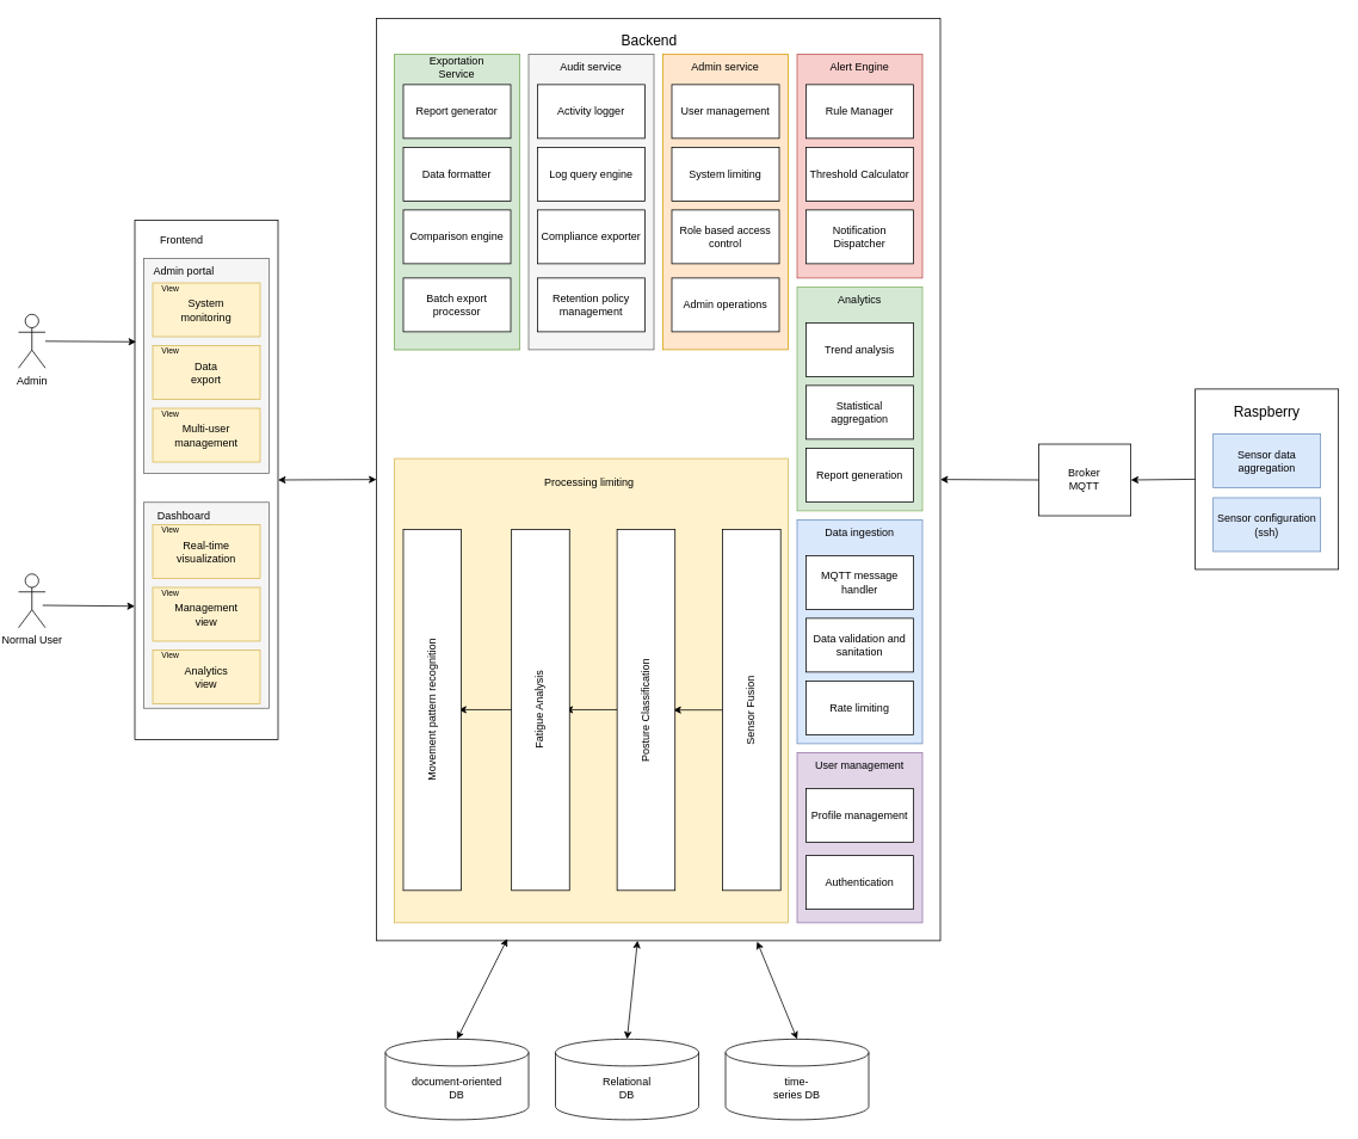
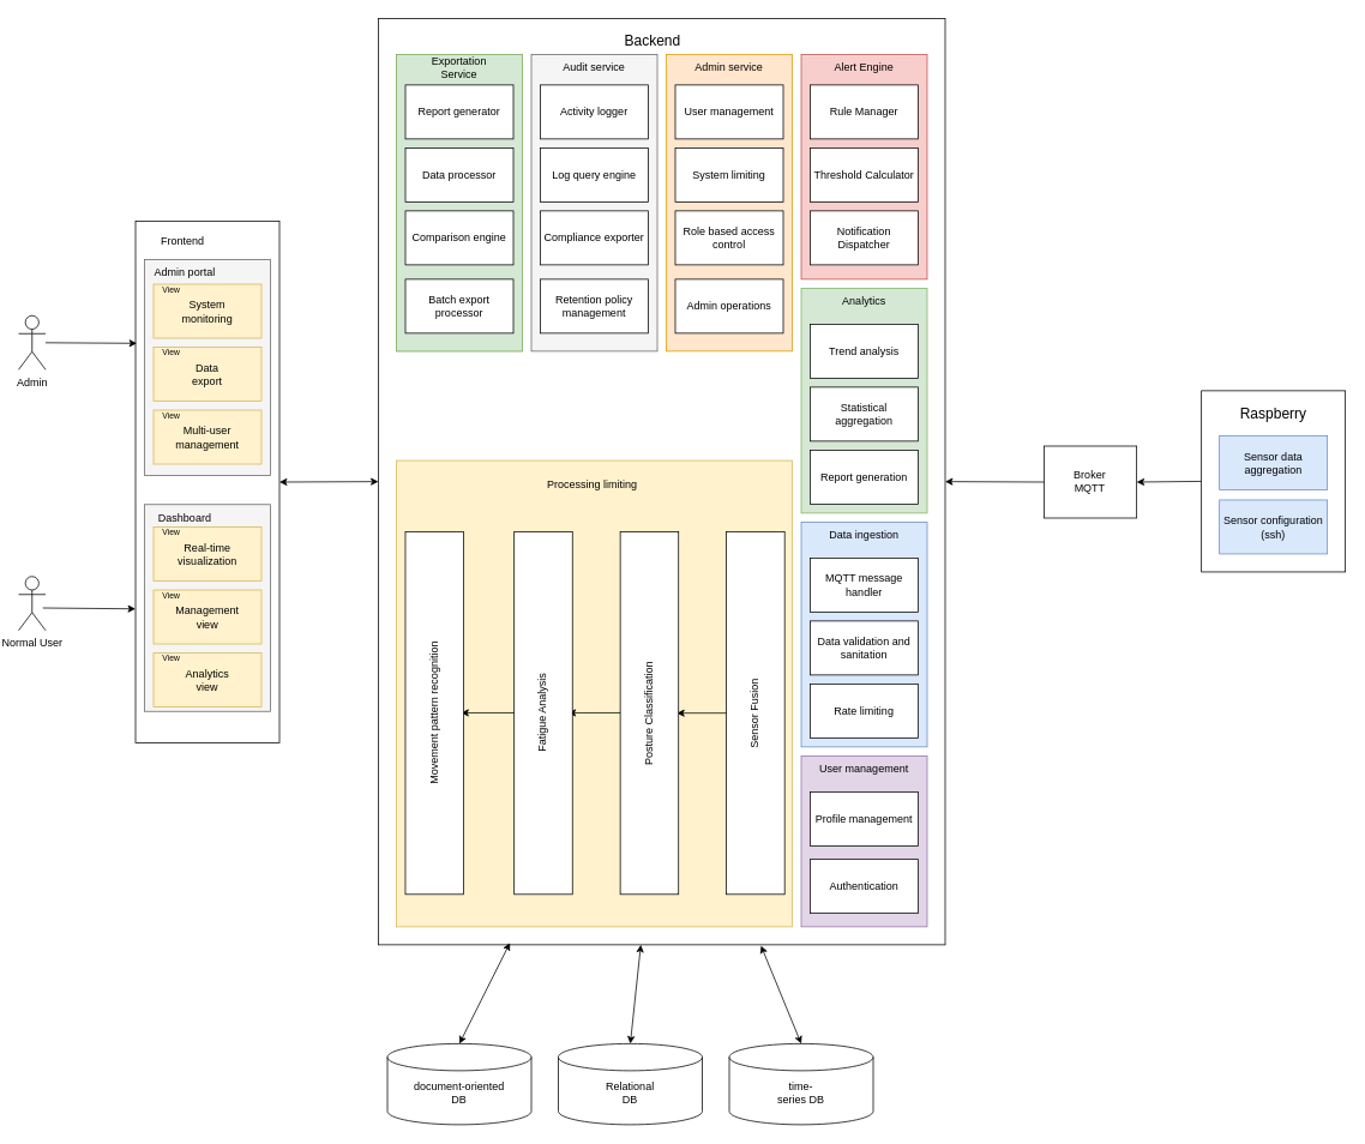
- <mxCell id="97" value="Data formatter" style="text;html=1;align=center;verticalAlign=middle;whiteSpace=wrap;rounded=0;container=0;" vertex="1" parent="91"><mxGeometry x="10" y="104" width="120" height="60" as="geometry" /></mxCell>
+ <mxCell id="97" value="Data processor" style="text;html=1;align=center;verticalAlign=middle;whiteSpace=wrap;rounded=0;container=0;" vertex="1" parent="91"><mxGeometry x="10" y="104" width="120" height="60" as="geometry" /></mxCell>
